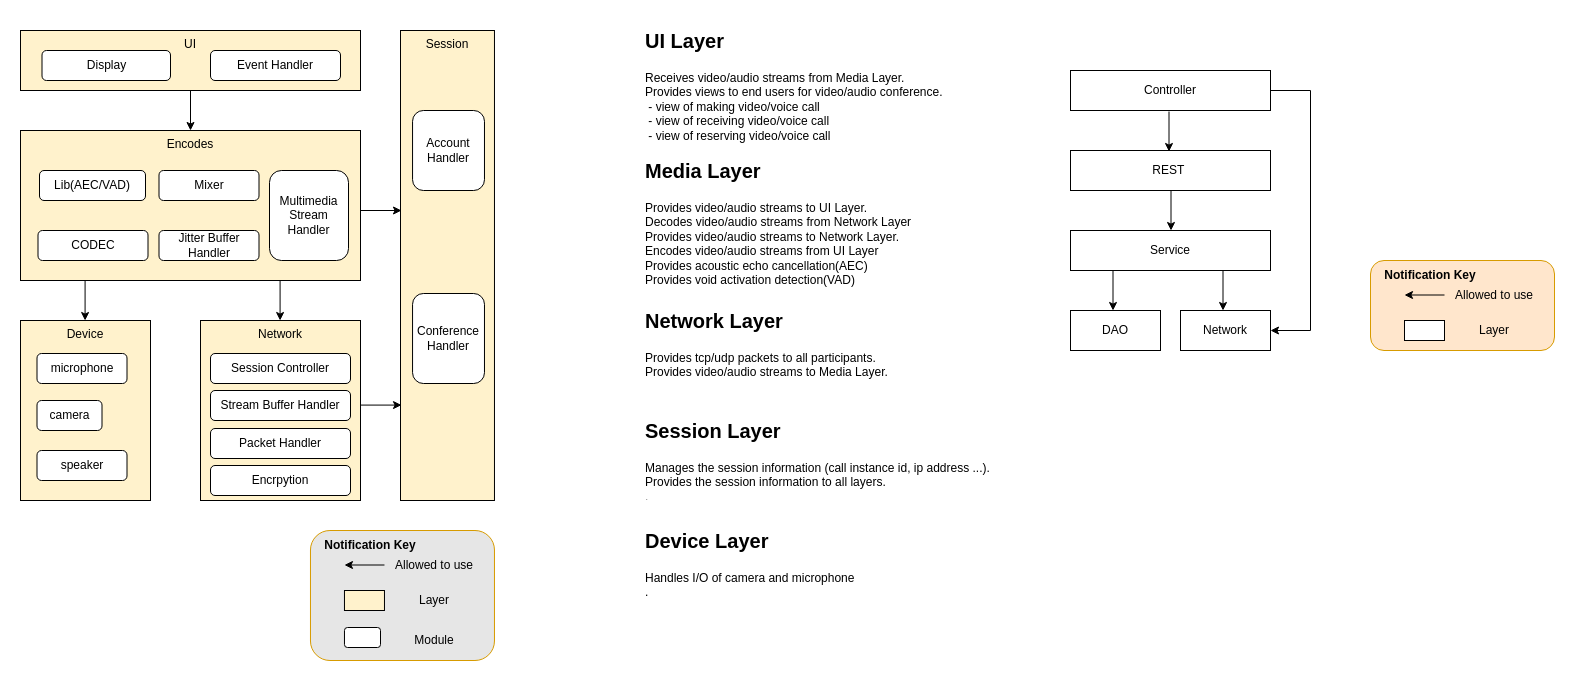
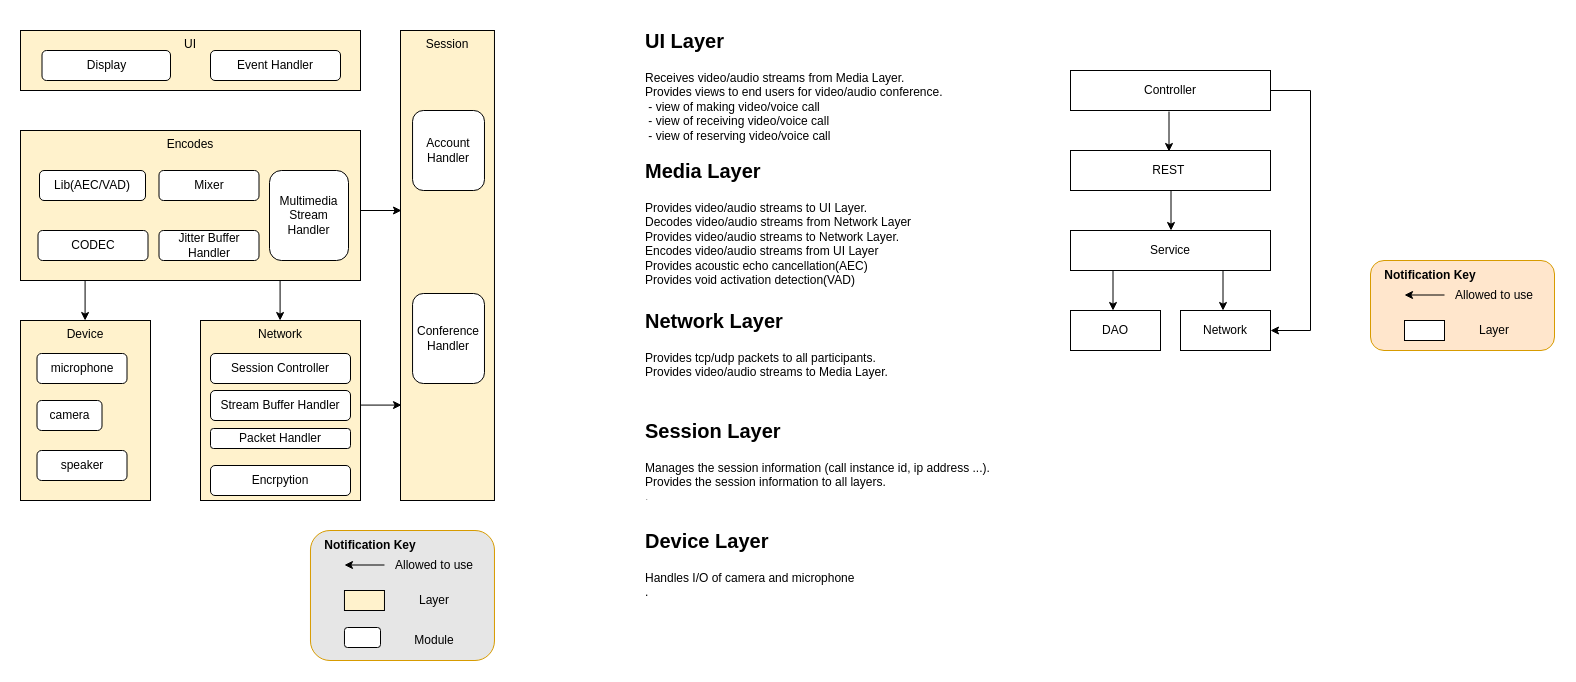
- <mxCell id="54" value="" style="endArrow=classic;html=1;rounded=0;exitX=0.5;exitY=1;exitDx=0;exitDy=0;" edge="1" parent="1" source="8" target="7"><mxGeometry width="50" height="50" relative="1" as="geometry"><mxPoint x="480" y="340" as="sourcePoint" /><mxPoint x="530" y="290" as="targetPoint" /></mxGeometry></mxCell>
- <mxCell id="46" value="Packet Handler" style="rounded=1;whiteSpace=wrap;html=1;" vertex="1" parent="1"><mxGeometry x="210" y="428" width="140" height="30" as="geometry" /></mxCell>
+ <mxCell id="46" value="Packet Handler" style="rounded=1;whiteSpace=wrap;html=1;" vertex="1" parent="1"><mxGeometry x="210" y="428" width="140" height="20" as="geometry" /></mxCell>
